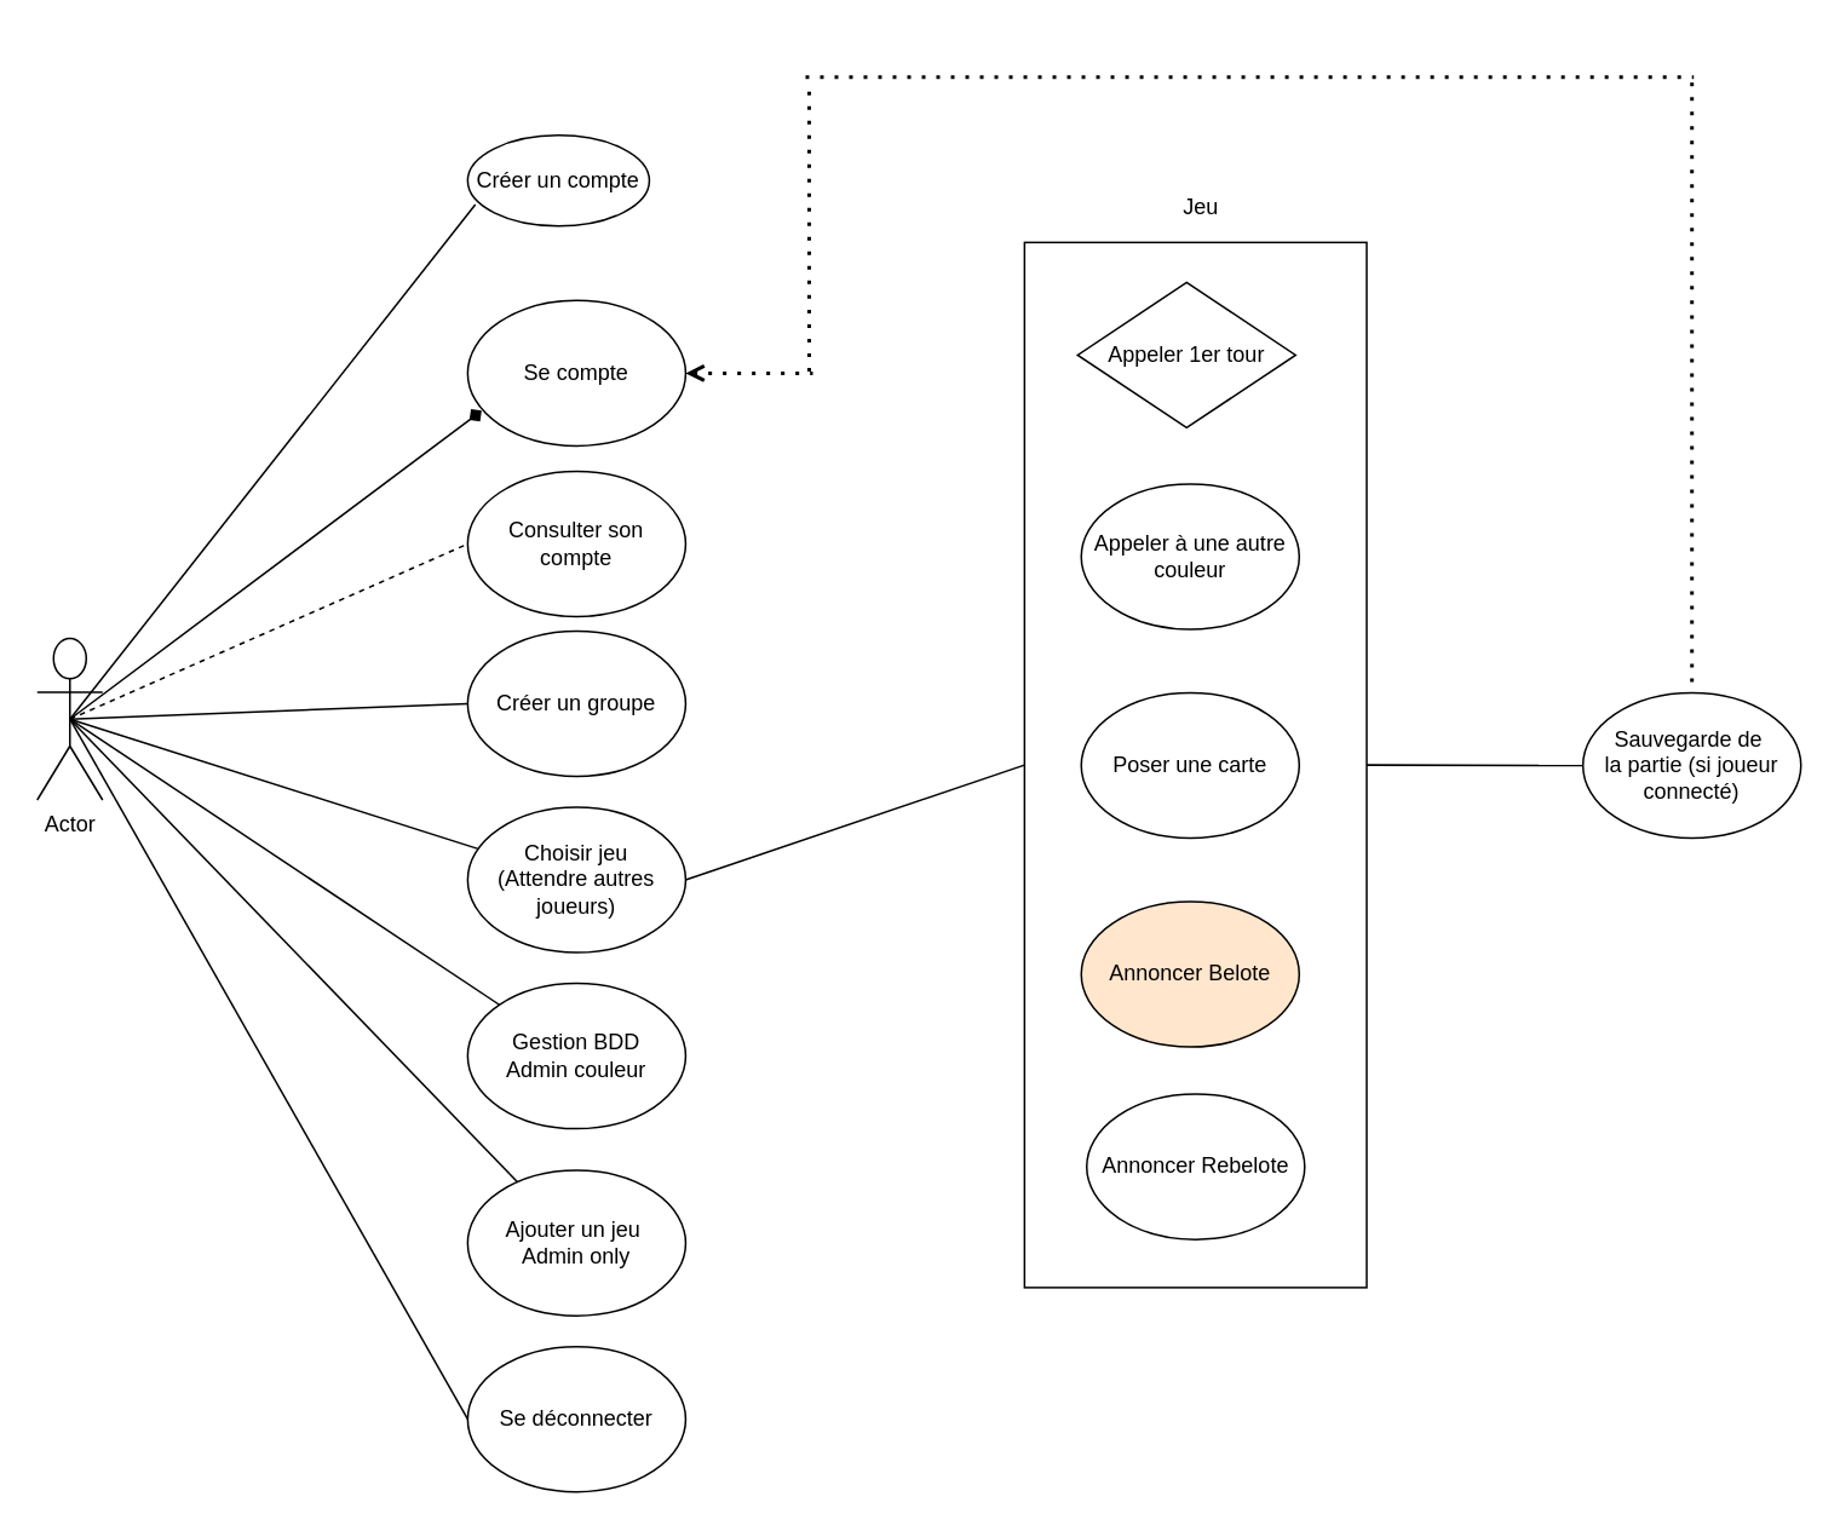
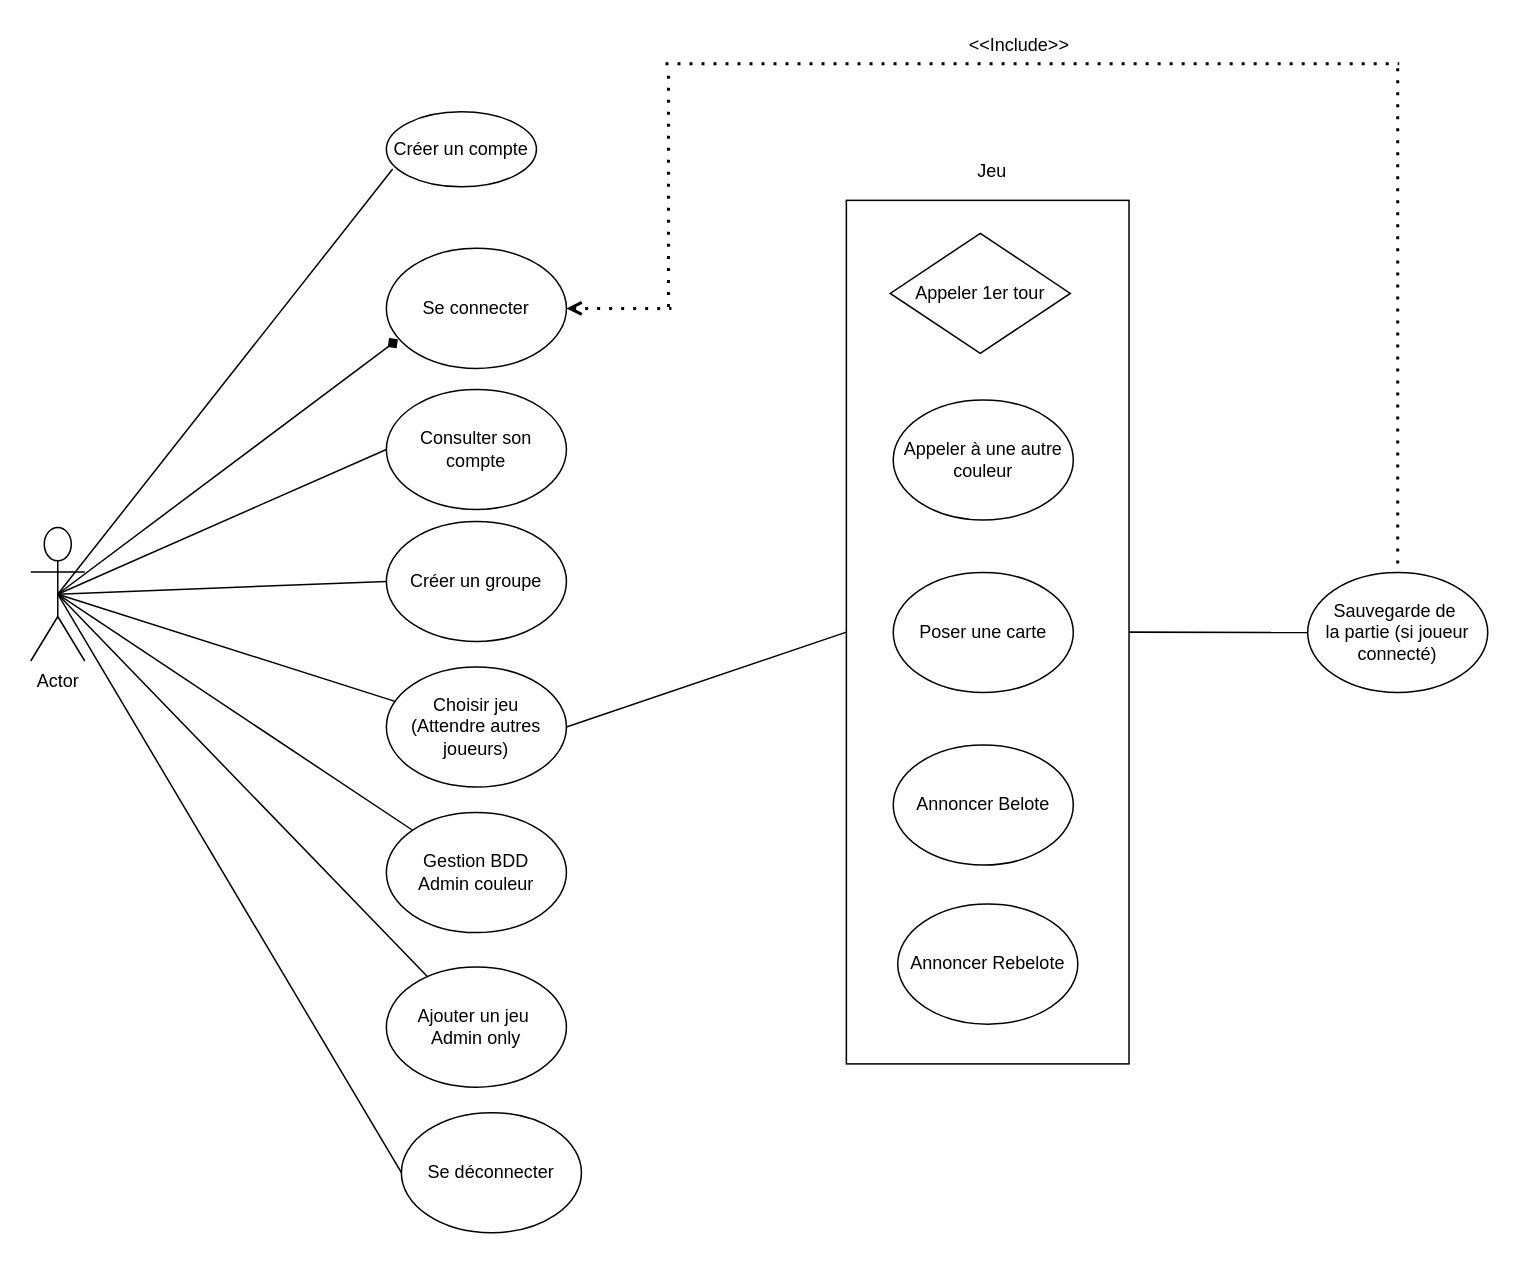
+ <mxCell id="30" value="&amp;lt;&amp;lt;Include&amp;gt;&amp;gt;" style="text;html=1;strokeColor=none;fillColor=none;align=center;verticalAlign=middle;whiteSpace=wrap;rounded=0;" parent="1" vertex="1"><mxGeometry x="659" y="20" width="40" height="20" as="geometry" /></mxCell>
- <mxCell id="23" value="Se compte" style="ellipse;whiteSpace=wrap;html=1;" parent="1" vertex="1"><mxGeometry x="257" y="165" width="120" height="80" as="geometry" /></mxCell>
+ <mxCell id="23" value="Se connecter" style="ellipse;whiteSpace=wrap;html=1;" parent="1" vertex="1"><mxGeometry x="257" y="165" width="120" height="80" as="geometry" /></mxCell>
- <mxCell id="5" value="" style="endArrow=none;html=1;entryX=0;entryY=0.5;entryDx=0;entryDy=0;exitX=0.5;exitY=0.5;exitDx=0;exitDy=0;exitPerimeter=0;dashed=1;" parent="1" target="7" edge="1" source="33"><mxGeometry width="50" height="50" relative="1" as="geometry"><mxPoint x="103" y="353" as="sourcePoint" /><mxPoint x="214" y="283" as="targetPoint" /></mxGeometry></mxCell>
+ <mxCell id="5" value="" style="endArrow=none;html=1;entryX=0;entryY=0.5;entryDx=0;entryDy=0;exitX=0.5;exitY=0.5;exitDx=0;exitDy=0;exitPerimeter=0;" parent="1" target="7" edge="1" source="33"><mxGeometry width="50" height="50" relative="1" as="geometry"><mxPoint x="103" y="353" as="sourcePoint" /><mxPoint x="214" y="283" as="targetPoint" /></mxGeometry></mxCell>
- <mxCell id="15" value="Annoncer Belote" style="ellipse;whiteSpace=wrap;html=1;fillColor=#ffe6cc;" parent="1" vertex="1"><mxGeometry x="594.8" y="496" width="120" height="80" as="geometry" /></mxCell>
+ <mxCell id="15" value="Annoncer Belote" style="ellipse;whiteSpace=wrap;html=1;" parent="1" vertex="1"><mxGeometry x="594.8" y="496" width="120" height="80" as="geometry" /></mxCell>
- <mxCell id="21" value="Se déconnecter" style="ellipse;whiteSpace=wrap;html=1;" parent="1" vertex="1"><mxGeometry x="257" y="741" width="120" height="80" as="geometry" /></mxCell>
+ <mxCell id="21" value="Se déconnecter" style="ellipse;whiteSpace=wrap;html=1;" parent="1" vertex="1"><mxGeometry x="267" y="741" width="120" height="80" as="geometry" /></mxCell>
